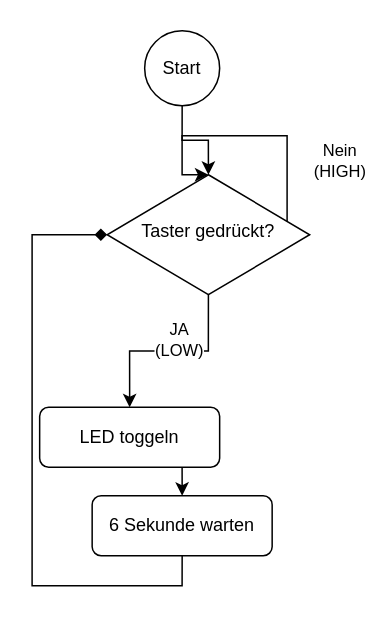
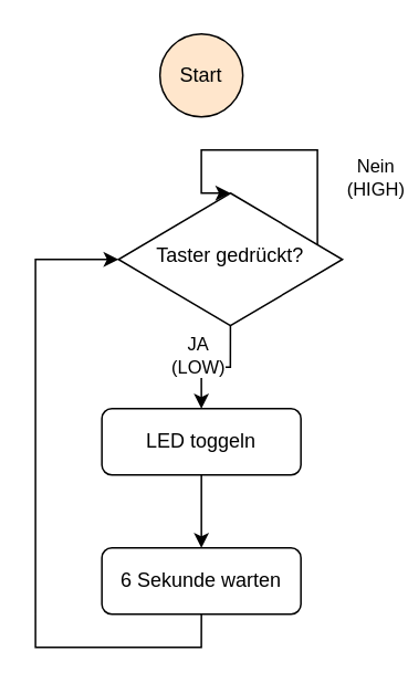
- <mxCell id="10" value="&lt;div&gt;Start&lt;/div&gt;" style="ellipse;whiteSpace=wrap;html=1;" parent="1" vertex="1"><mxGeometry x="95.94" y="20" width="50" height="50" as="geometry" /></mxCell>
+ <mxCell id="10" value="&lt;div&gt;Start&lt;/div&gt;" style="ellipse;whiteSpace=wrap;html=1;fillColor=#ffe6cc;" parent="1" vertex="1"><mxGeometry x="95.94" y="20" width="50" height="50" as="geometry" /></mxCell>
- <mxCell id="9" style="edgeStyle=orthogonalEdgeStyle;rounded=0;orthogonalLoop=1;jettySize=auto;html=1;exitX=0.5;exitY=1;exitDx=0;exitDy=0;entryX=0.5;entryY=0;entryDx=0;entryDy=0;" parent="1" source="10" target="6" edge="1"><mxGeometry relative="1" as="geometry"><mxPoint x="120.94" y="26" as="targetPoint" /></mxGeometry></mxCell>
- <mxCell id="11" style="edgeStyle=orthogonalEdgeStyle;rounded=0;orthogonalLoop=1;jettySize=auto;html=1;exitX=0.5;exitY=1;exitDx=0;exitDy=0;entryX=0;entryY=0.5;entryDx=0;entryDy=0;endArrow=diamond;" edge="1" parent="1" source="12" target="6"><mxGeometry relative="1" as="geometry"><Array as="points"><mxPoint x="120.94" y="390" /><mxPoint x="20.94" y="390" /><mxPoint x="20.94" y="156" /></Array></mxGeometry></mxCell>
+ <mxCell id="11" style="edgeStyle=orthogonalEdgeStyle;rounded=0;orthogonalLoop=1;jettySize=auto;html=1;exitX=0.5;exitY=1;exitDx=0;exitDy=0;entryX=0;entryY=0.5;entryDx=0;entryDy=0;" edge="1" parent="1" source="12" target="6"><mxGeometry relative="1" as="geometry"><Array as="points"><mxPoint x="120.94" y="390" /><mxPoint x="20.94" y="390" /><mxPoint x="20.94" y="156" /></Array></mxGeometry></mxCell>
- <mxCell id="8" value="LED toggeln" style="rounded=1;whiteSpace=wrap;html=1;fontSize=12;glass=0;strokeWidth=1;shadow=0;" parent="1" vertex="1"><mxGeometry x="25.94" y="271" width="120" height="40" as="geometry" /></mxCell>
+ <mxCell id="8" value="LED toggeln" style="rounded=1;whiteSpace=wrap;html=1;fontSize=12;glass=0;strokeWidth=1;shadow=0;" parent="1" vertex="1"><mxGeometry x="60.94" y="246" width="120" height="40" as="geometry" /></mxCell>
